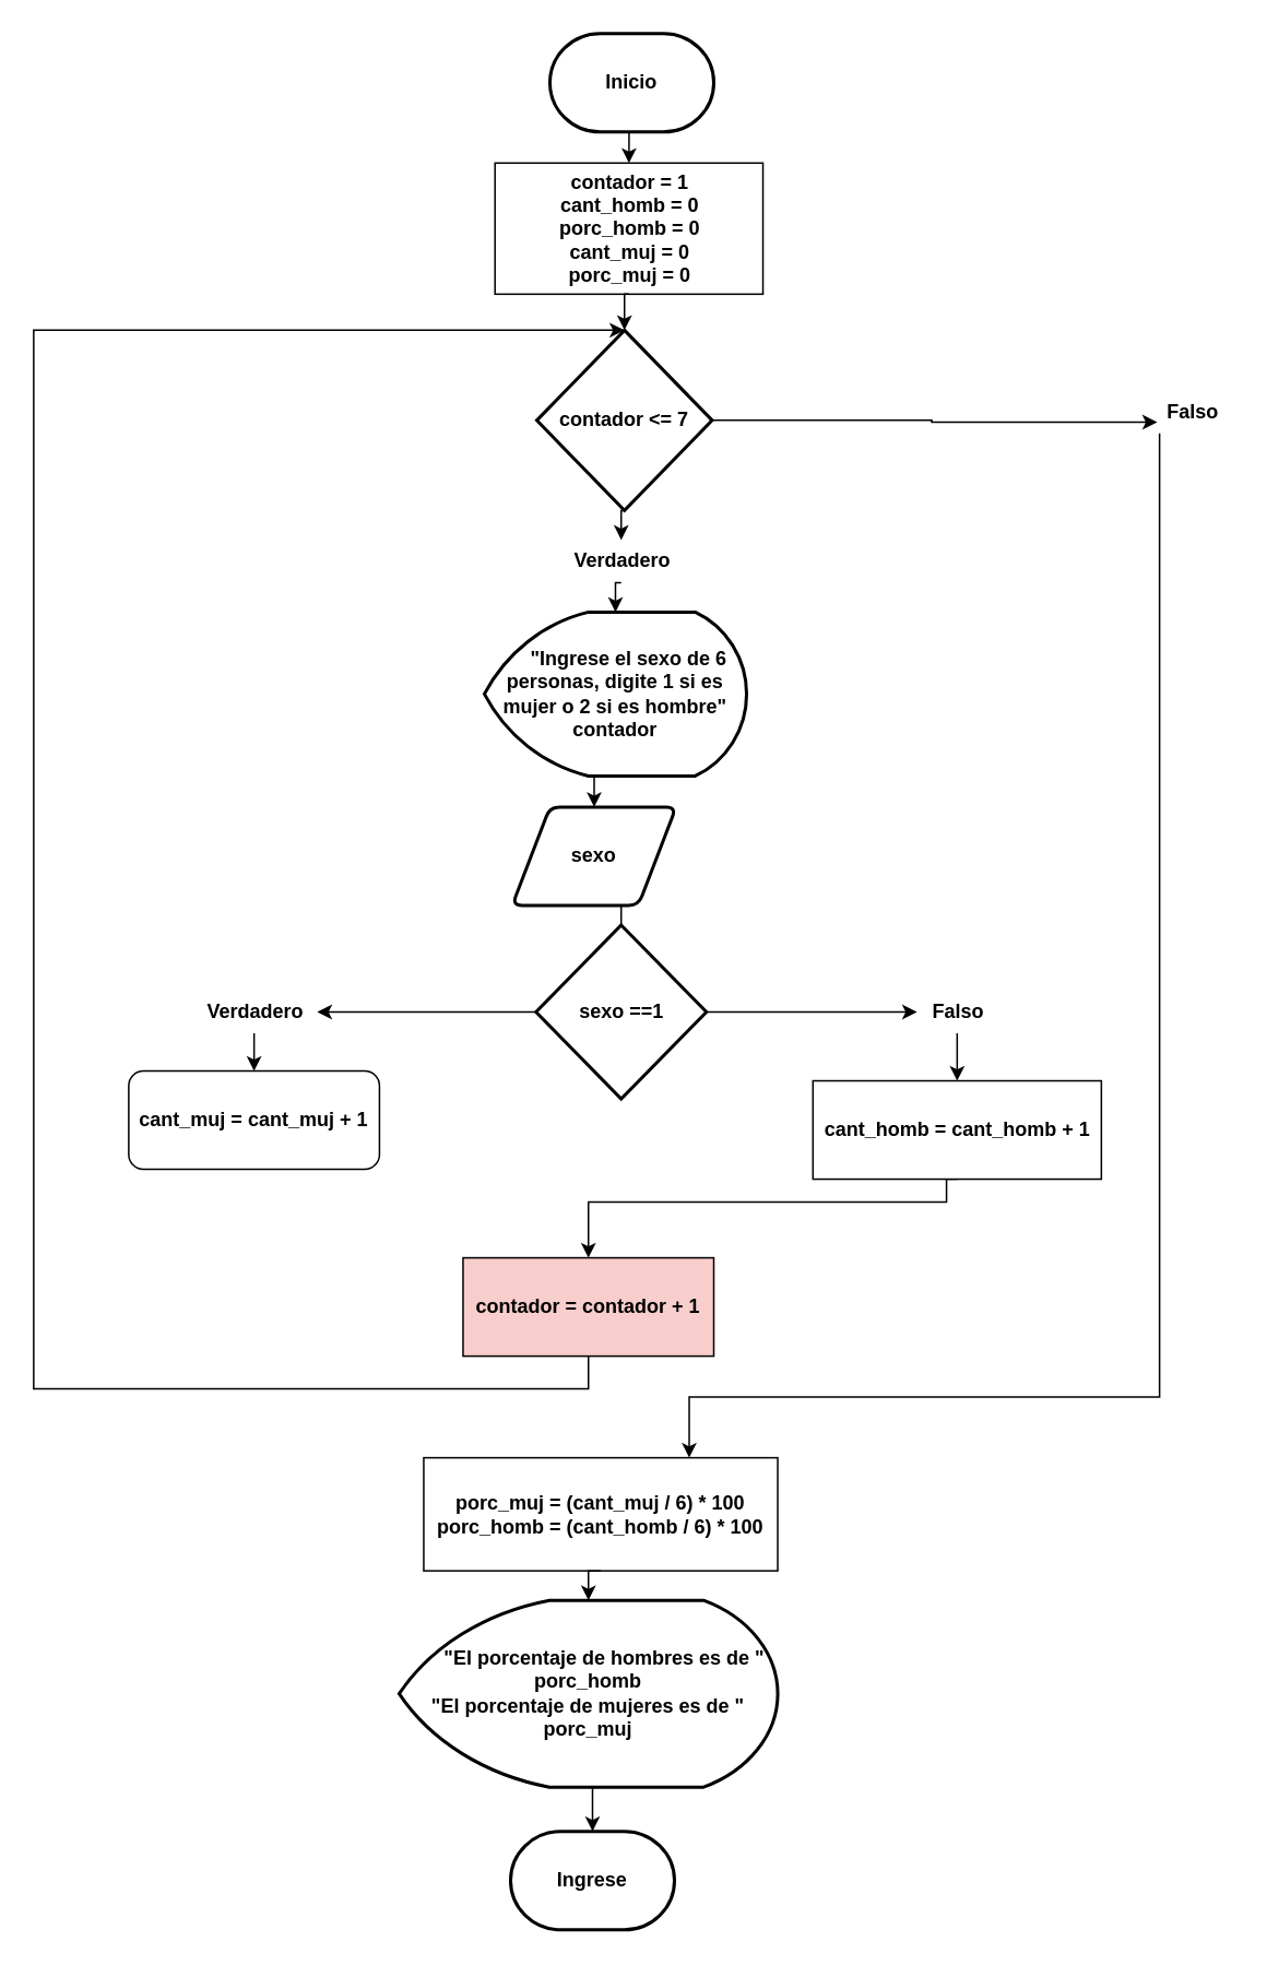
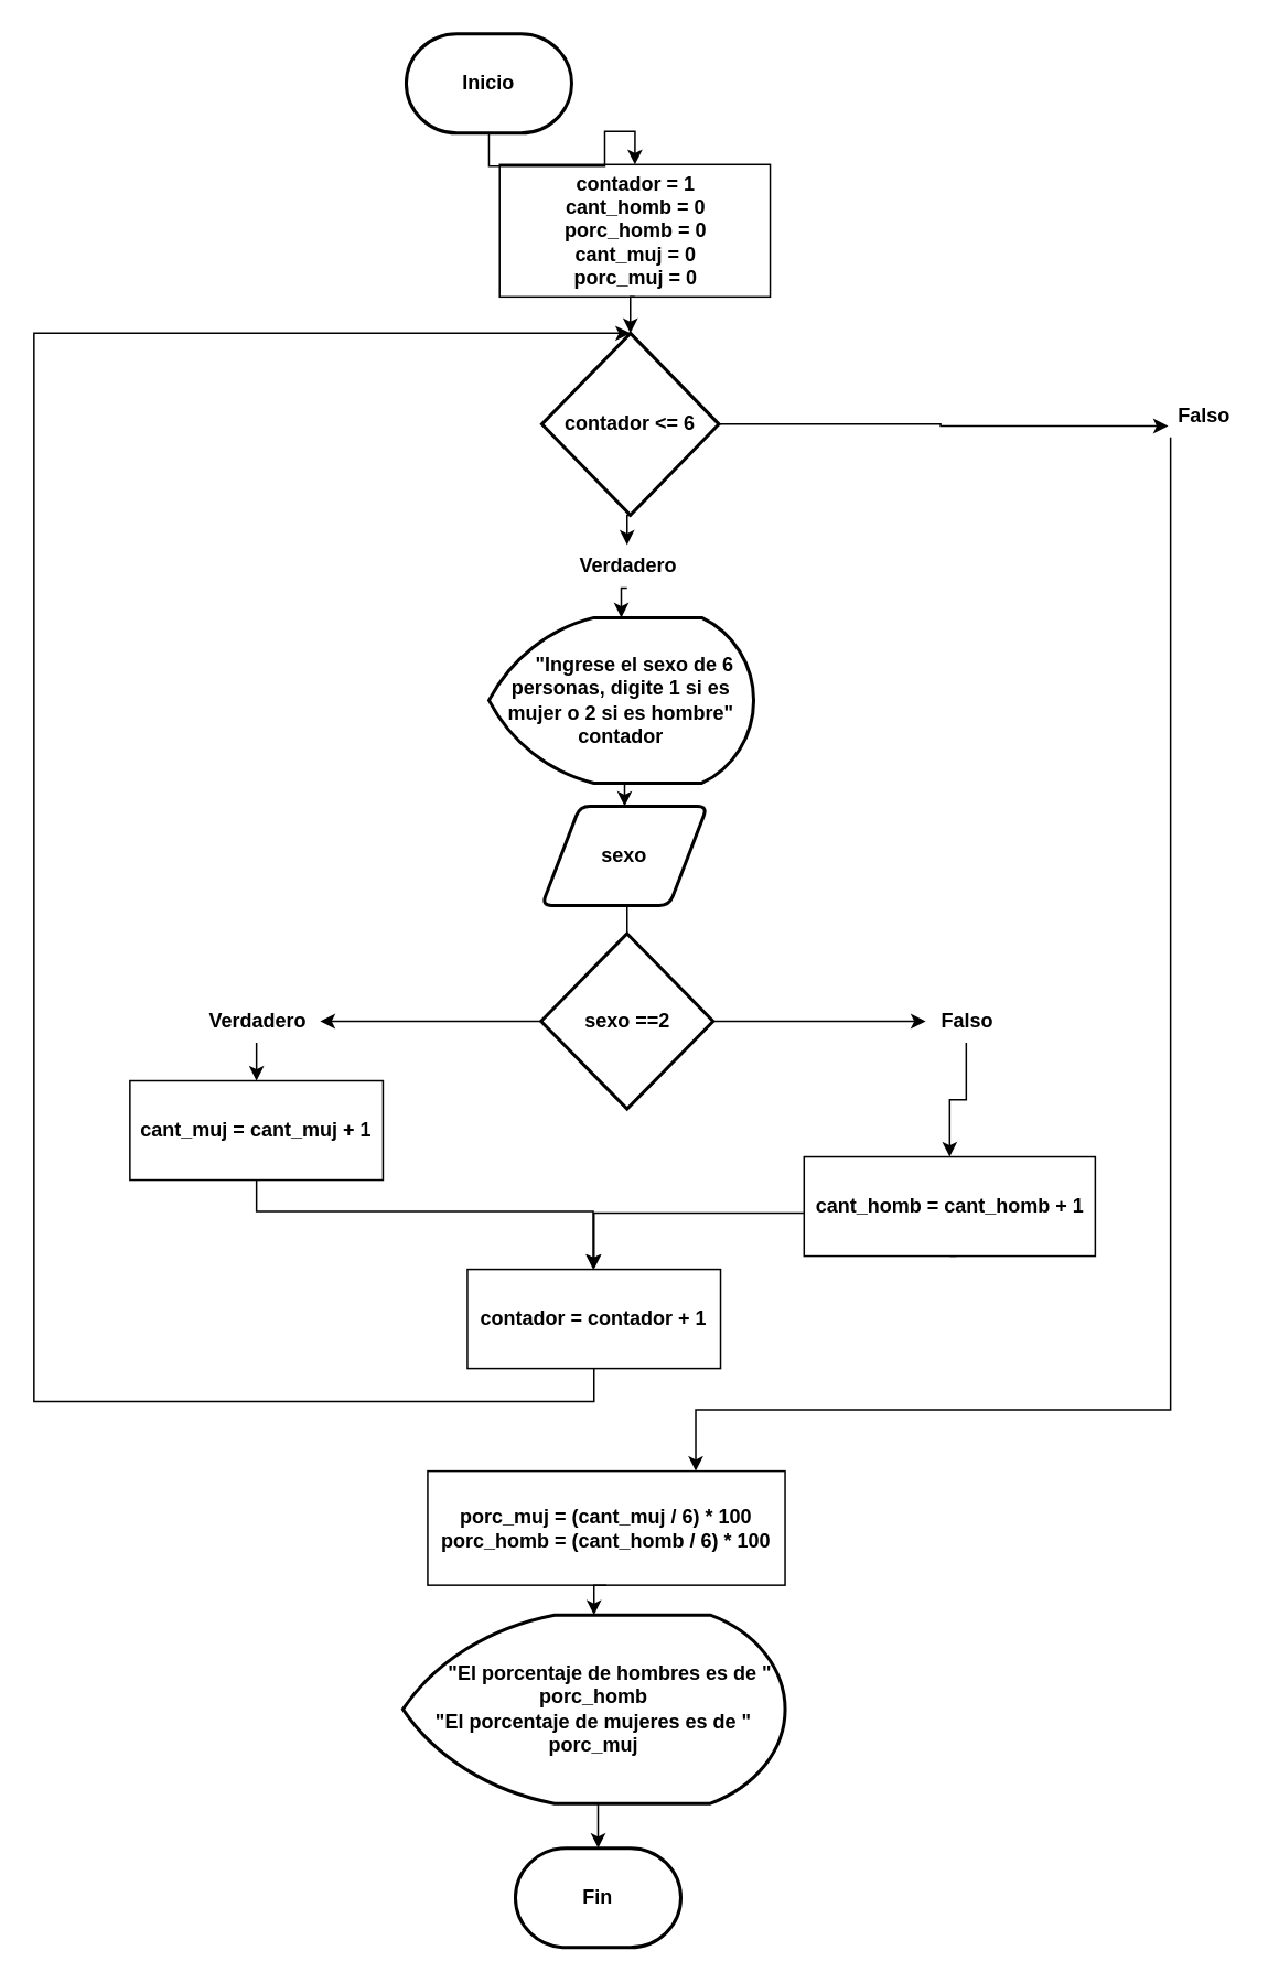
- <mxCell id="11" value="&lt;b&gt;Inicio&lt;/b&gt;" style="strokeWidth=2;html=1;shape=mxgraph.flowchart.terminator;whiteSpace=wrap;" vertex="1" parent="1"><mxGeometry x="335" y="20" width="100" height="60" as="geometry" /></mxCell>
+ <mxCell id="11" value="&lt;b&gt;Inicio&lt;/b&gt;" style="strokeWidth=2;html=1;shape=mxgraph.flowchart.terminator;whiteSpace=wrap;" vertex="1" parent="1"><mxGeometry x="245" y="20" width="100" height="60" as="geometry" /></mxCell>
- <mxCell id="12" value="&lt;b&gt;contador &amp;lt;= 7&lt;/b&gt;" style="strokeWidth=2;html=1;shape=mxgraph.flowchart.decision;whiteSpace=wrap;" vertex="1" parent="1"><mxGeometry x="327" y="201" width="107" height="110" as="geometry" /></mxCell>
+ <mxCell id="12" value="&lt;b&gt;contador &amp;lt;= 6&lt;/b&gt;" style="strokeWidth=2;html=1;shape=mxgraph.flowchart.decision;whiteSpace=wrap;" vertex="1" parent="1"><mxGeometry x="327" y="201" width="107" height="110" as="geometry" /></mxCell>
- <mxCell id="19" value="&lt;b&gt;sexo&lt;/b&gt;" style="shape=parallelogram;html=1;strokeWidth=2;perimeter=parallelogramPerimeter;whiteSpace=wrap;rounded=1;arcSize=12;size=0.23;" vertex="1" parent="1"><mxGeometry x="312" y="492" width="100" height="60" as="geometry" /></mxCell>
+ <mxCell id="19" value="&lt;b&gt;sexo&lt;/b&gt;" style="shape=parallelogram;html=1;strokeWidth=2;perimeter=parallelogramPerimeter;whiteSpace=wrap;rounded=1;arcSize=12;size=0.23;" vertex="1" parent="1"><mxGeometry x="327" y="487" width="100" height="60" as="geometry" /></mxCell>
- <mxCell id="18" value="&lt;b&gt;sexo ==1&lt;/b&gt;" style="strokeWidth=2;html=1;shape=mxgraph.flowchart.decision;whiteSpace=wrap;" vertex="1" parent="1"><mxGeometry x="326.5" y="564" width="104" height="106" as="geometry" /></mxCell>
+ <mxCell id="18" value="&lt;b&gt;sexo ==2&lt;/b&gt;" style="strokeWidth=2;html=1;shape=mxgraph.flowchart.decision;whiteSpace=wrap;" vertex="1" parent="1"><mxGeometry x="326.5" y="564" width="104" height="106" as="geometry" /></mxCell>
- <mxCell id="4" value="&lt;b&gt;cant_muj = cant_muj + 1&lt;/b&gt;" style="whiteSpace=wrap;html=1;rounded=1;" vertex="1" parent="1"><mxGeometry x="78" y="653" width="153" height="60" as="geometry" /></mxCell>
+ <mxCell id="4" value="&lt;b&gt;cant_muj = cant_muj + 1&lt;/b&gt;" style="rounded=0;whiteSpace=wrap;html=1;" vertex="1" parent="1"><mxGeometry x="78" y="653" width="153" height="60" as="geometry" /></mxCell>
- <mxCell id="8" value="&lt;b&gt;cant_homb = cant_homb + 1&lt;/b&gt;" style="rounded=0;whiteSpace=wrap;html=1;" vertex="1" parent="1"><mxGeometry x="495.5" y="659" width="176" height="60" as="geometry" /></mxCell>
+ <mxCell id="8" value="&lt;b&gt;cant_homb = cant_homb + 1&lt;/b&gt;" style="rounded=0;whiteSpace=wrap;html=1;" vertex="1" parent="1"><mxGeometry x="485.5" y="699" width="176" height="60" as="geometry" /></mxCell>
+ <mxCell id="3" style="edgeStyle=orthogonalEdgeStyle;rounded=0;orthogonalLoop=1;jettySize=auto;html=1;" edge="1" parent="1" source="4" target="2"><mxGeometry relative="1" as="geometry"><Array as="points"><mxPoint x="155" y="732" /><mxPoint x="358" y="732" /></Array></mxGeometry></mxCell>
- <mxCell id="2" value="&lt;b&gt;contador = contador + 1&lt;/b&gt;" style="rounded=0;whiteSpace=wrap;html=1;fillColor=#f8cecc;" vertex="1" parent="1"><mxGeometry x="282" y="767" width="153" height="60" as="geometry" /></mxCell>
+ <mxCell id="2" value="&lt;b&gt;contador = contador + 1&lt;/b&gt;" style="rounded=0;whiteSpace=wrap;html=1;" vertex="1" parent="1"><mxGeometry x="282" y="767" width="153" height="60" as="geometry" /></mxCell>
- <mxCell id="9" value="&lt;b&gt;Ingrese&lt;/b&gt;" style="strokeWidth=2;html=1;shape=mxgraph.flowchart.terminator;whiteSpace=wrap;" vertex="1" parent="1"><mxGeometry x="311" y="1117" width="100" height="60" as="geometry" /></mxCell>
+ <mxCell id="9" value="&lt;b&gt;Fin&lt;/b&gt;" style="strokeWidth=2;html=1;shape=mxgraph.flowchart.terminator;whiteSpace=wrap;" vertex="1" parent="1"><mxGeometry x="311" y="1117" width="100" height="60" as="geometry" /></mxCell>
